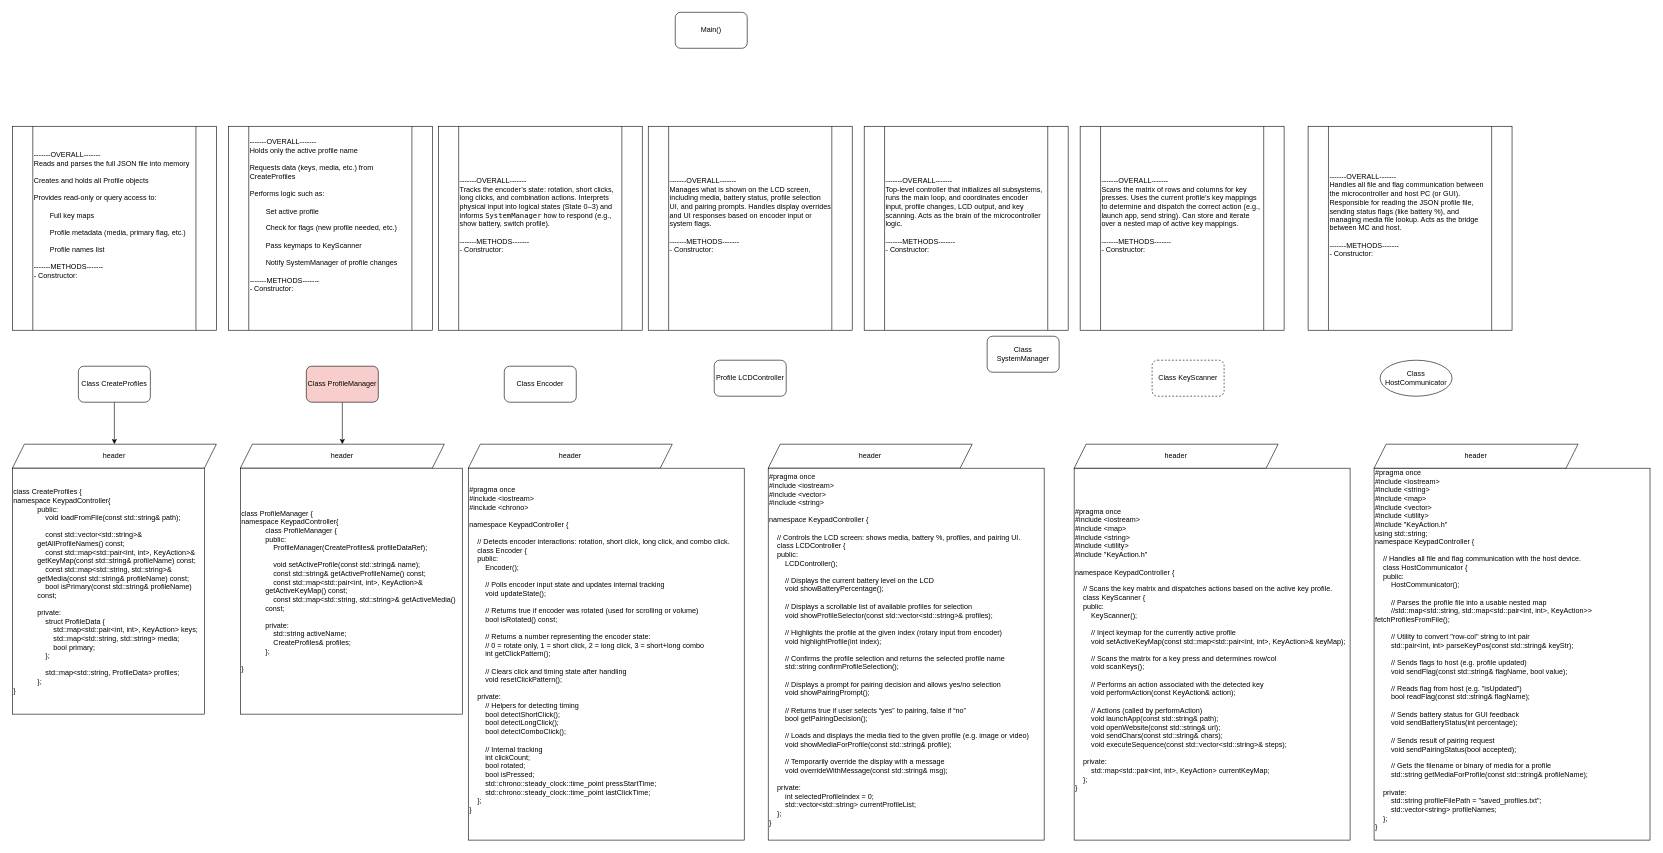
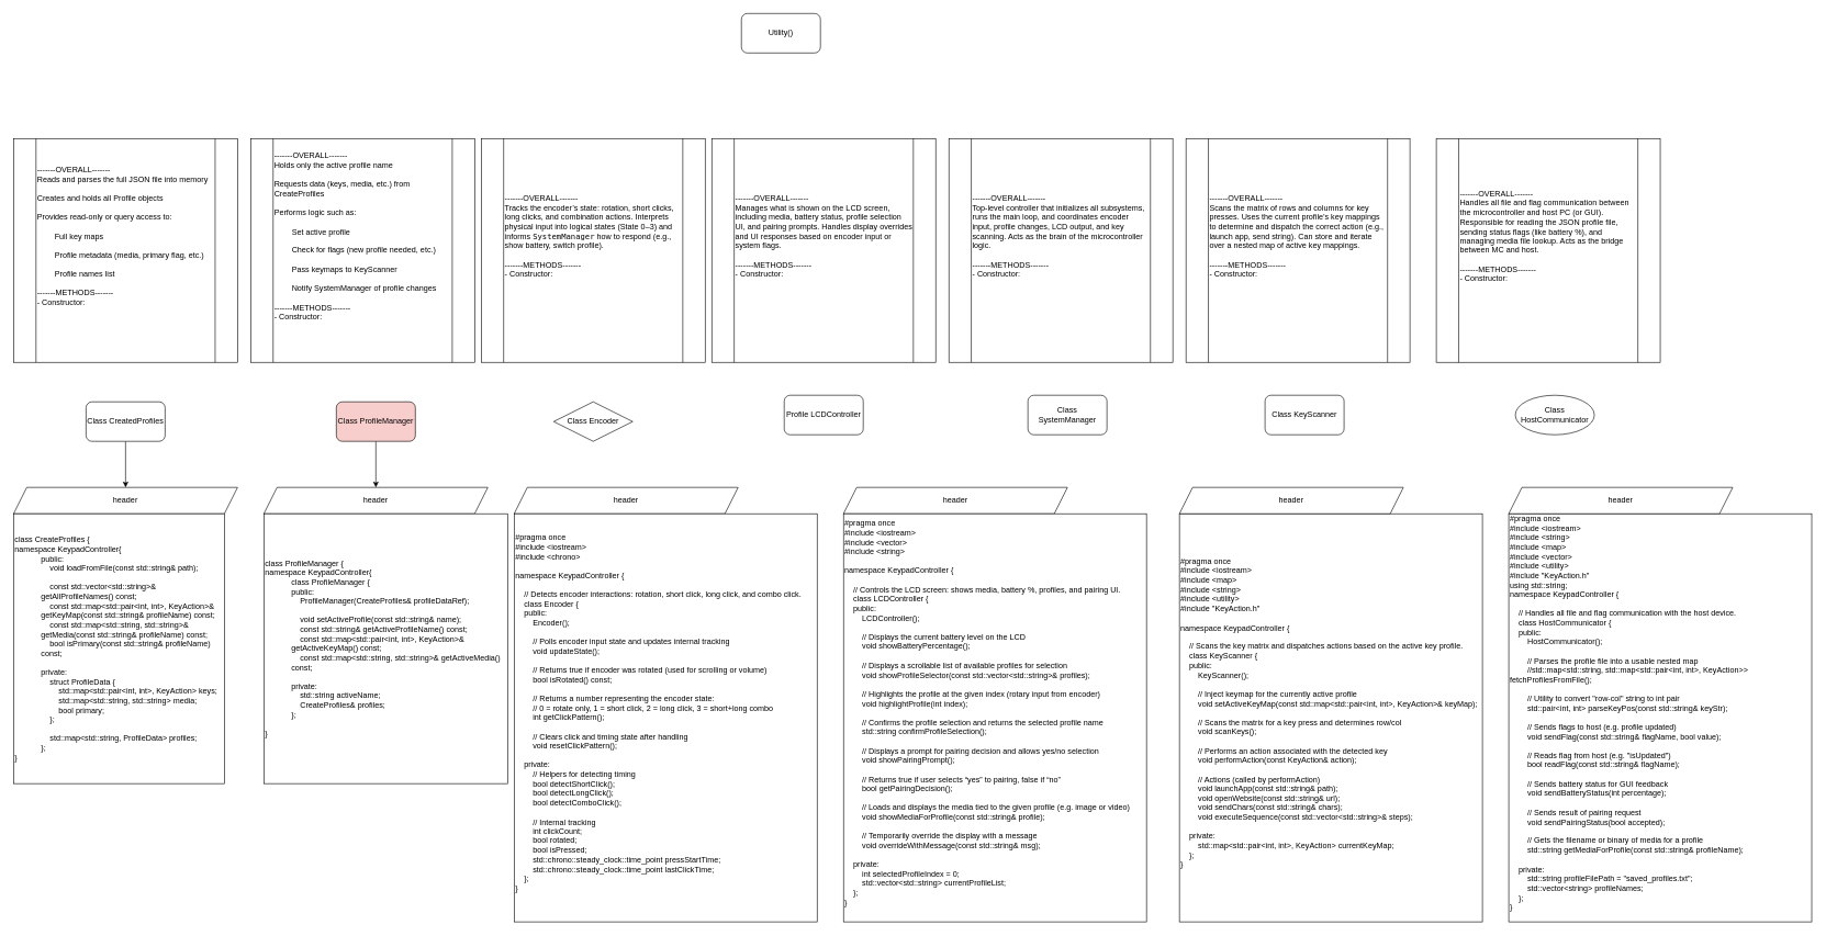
- <mxCell id="2" value="Main()" style="rounded=1;whiteSpace=wrap;html=1;" parent="1" vertex="1"><mxGeometry x="1125" y="20" width="120" height="60" as="geometry" /></mxCell>
+ <mxCell id="2" value="Utility()" style="rounded=1;whiteSpace=wrap;html=1;" parent="1" vertex="1"><mxGeometry x="1125" y="20" width="120" height="60" as="geometry" /></mxCell>
- <mxCell id="7" value="Class SystemManager" style="rounded=1;whiteSpace=wrap;html=1;" parent="1" vertex="1"><mxGeometry x="1645" y="560" width="120" height="60" as="geometry" /></mxCell>
+ <mxCell id="7" value="Class SystemManager" style="rounded=1;whiteSpace=wrap;html=1;" parent="1" vertex="1"><mxGeometry x="1560" y="600" width="120" height="60" as="geometry" /></mxCell>
- <mxCell id="9" value="Class KeyScanner" style="rounded=1;whiteSpace=wrap;html=1;dashed=1;" parent="1" vertex="1"><mxGeometry x="1920" y="600" width="120" height="60" as="geometry" /></mxCell>
+ <mxCell id="9" value="Class KeyScanner" style="rounded=1;whiteSpace=wrap;html=1;" parent="1" vertex="1"><mxGeometry x="1920" y="600" width="120" height="60" as="geometry" /></mxCell>
- <mxCell id="11" value="Class CreateProfiles" style="rounded=1;whiteSpace=wrap;html=1;" parent="1" vertex="1"><mxGeometry x="130" y="610" width="120" height="60" as="geometry" /></mxCell>
+ <mxCell id="11" value="Class CreatedProfiles" style="rounded=1;whiteSpace=wrap;html=1;" parent="1" vertex="1"><mxGeometry x="130" y="610" width="120" height="60" as="geometry" /></mxCell>
- <mxCell id="3" value="Class Encoder" style="rounded=1;whiteSpace=wrap;html=1;" parent="1" vertex="1"><mxGeometry x="840" y="610" width="120" height="60" as="geometry" /></mxCell>
+ <mxCell id="3" value="Class Encoder" style="rhombus;whiteSpace=wrap;html=1;" parent="1" vertex="1"><mxGeometry x="840" y="610" width="120" height="60" as="geometry" /></mxCell>
